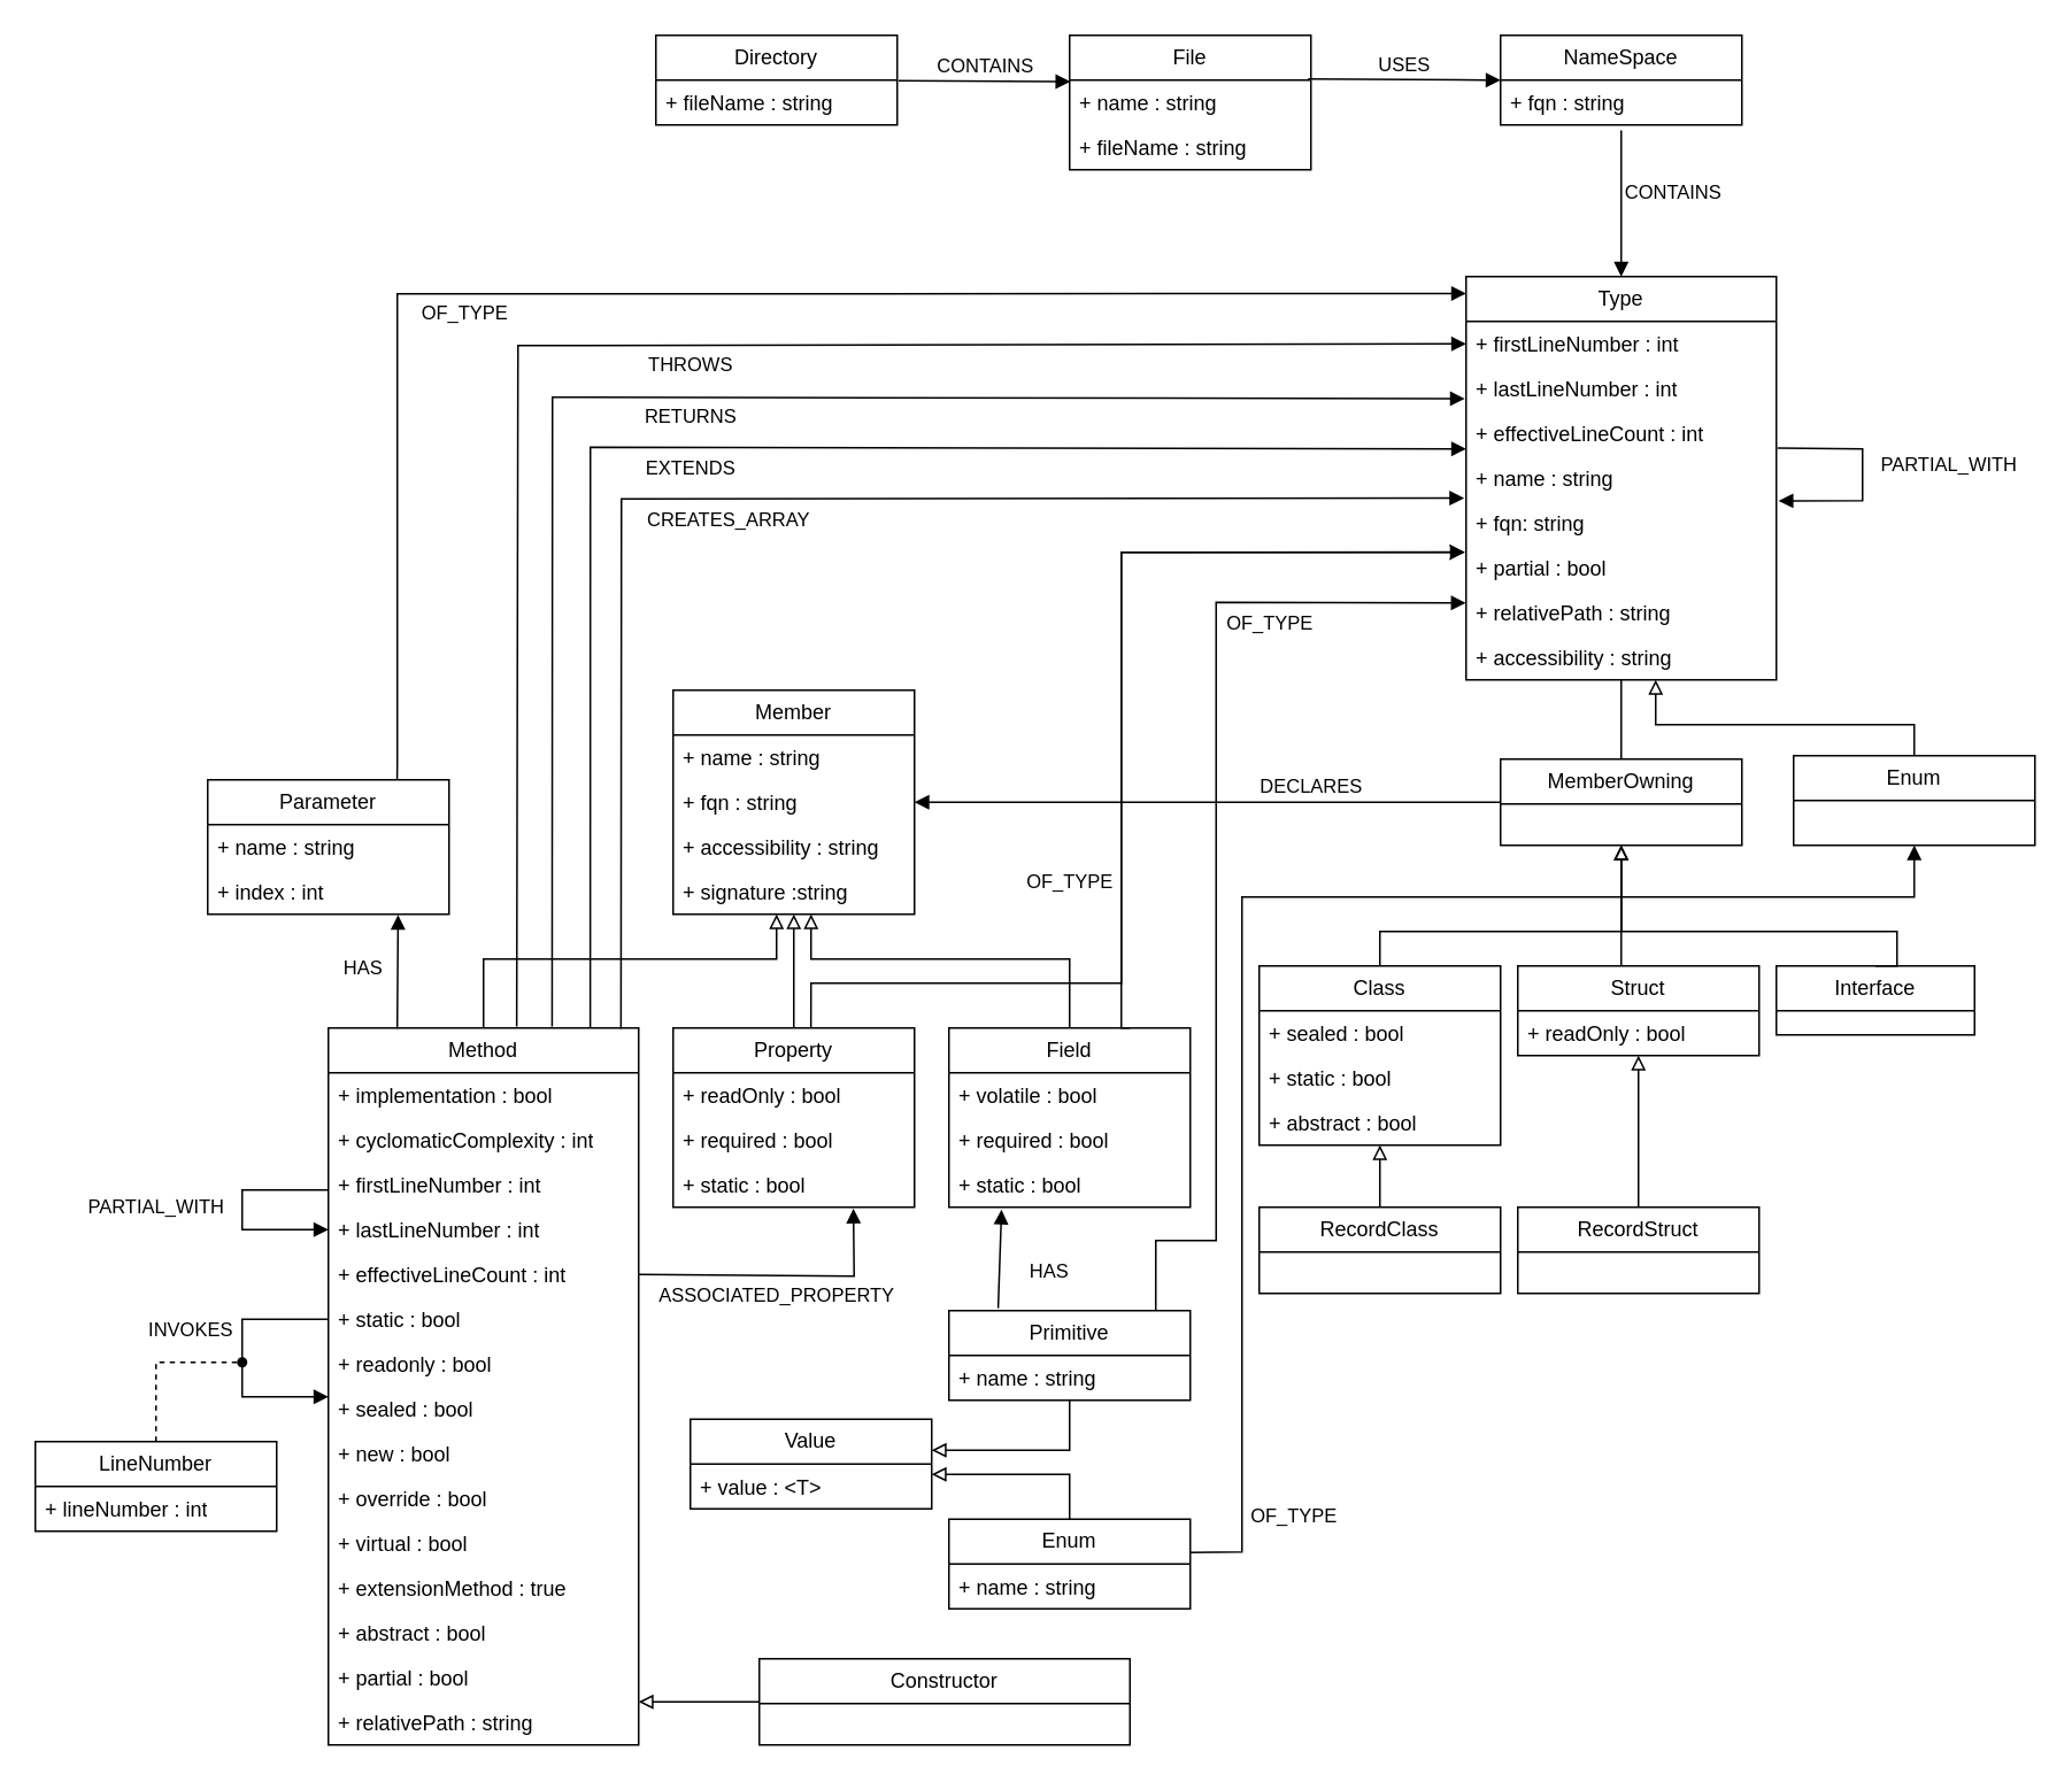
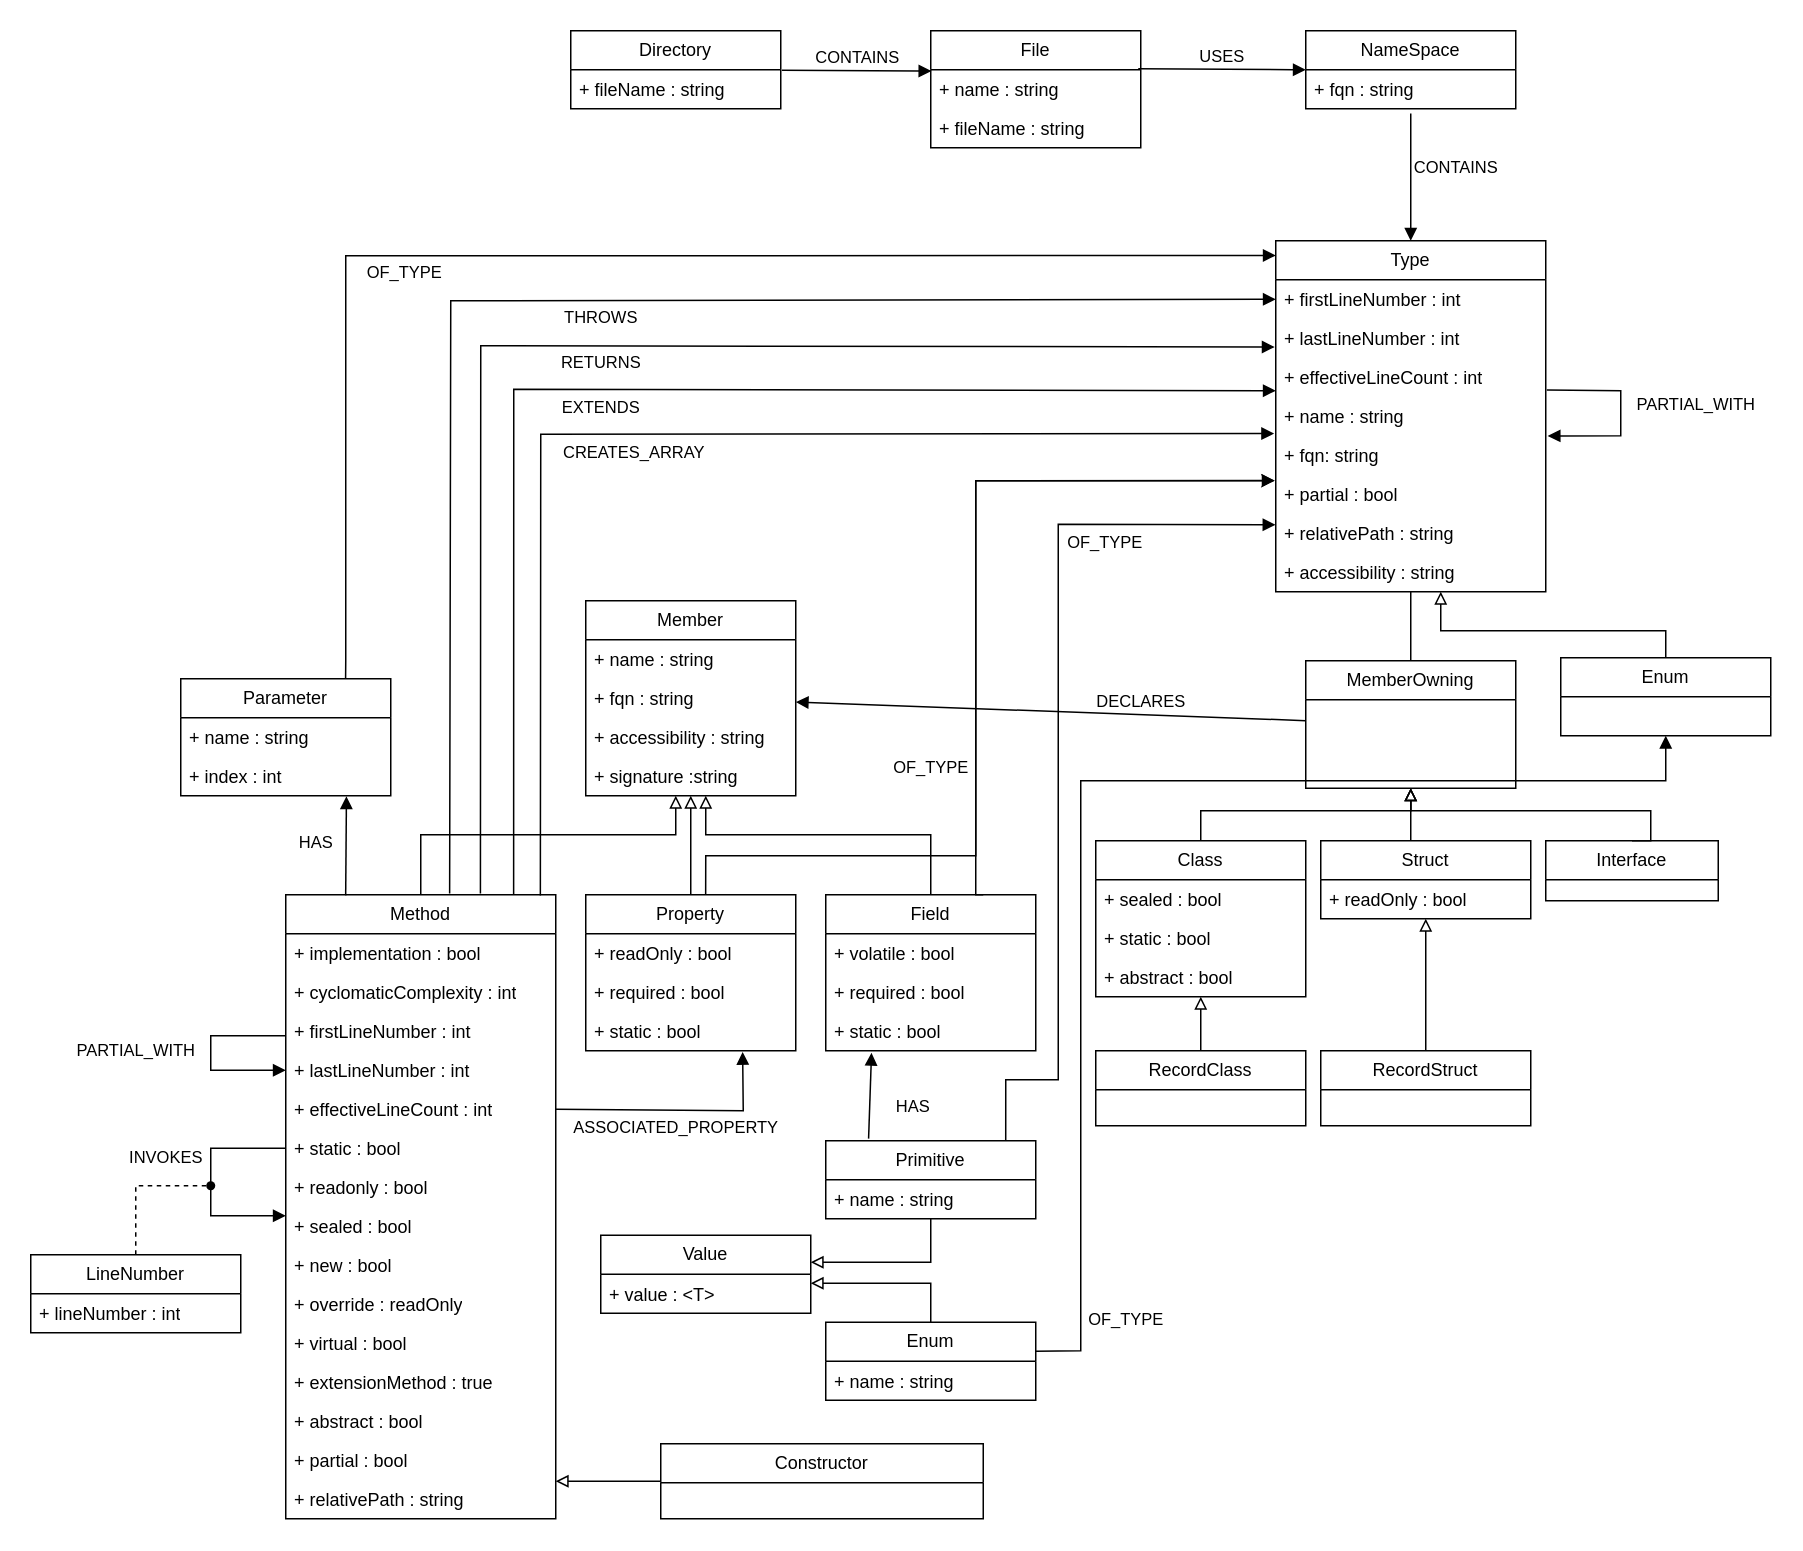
- <mxCell id="13" value="Member&lt;span style=&quot;background-color: initial;&quot;&gt;Owning&lt;/span&gt;" style="swimlane;fontStyle=0;childLayout=stackLayout;horizontal=1;startSize=26;fillColor=none;horizontalStack=0;resizeParent=1;resizeParentMax=0;resizeLast=0;collapsible=1;marginBottom=0;whiteSpace=wrap;html=1;" vertex="1" parent="1"><mxGeometry x="870" y="440" width="140" height="50" as="geometry" /></mxCell>
+ <mxCell id="13" value="Member&lt;span style=&quot;background-color: initial;&quot;&gt;Owning&lt;/span&gt;" style="swimlane;fontStyle=0;childLayout=stackLayout;horizontal=1;startSize=26;fillColor=none;horizontalStack=0;resizeParent=1;resizeParentMax=0;resizeLast=0;collapsible=1;marginBottom=0;whiteSpace=wrap;html=1;" vertex="1" parent="1"><mxGeometry x="870" y="440" width="140" height="85" as="geometry" /></mxCell>
- <mxCell id="56" value="+ override : bool" style="text;strokeColor=none;fillColor=none;align=left;verticalAlign=top;spacingLeft=4;spacingRight=4;overflow=hidden;rotatable=0;points=[[0,0.5],[1,0.5]];portConstraint=eastwest;whiteSpace=wrap;html=1;" vertex="1" parent="46"><mxGeometry y="260" width="180" height="26" as="geometry" /></mxCell>
+ <mxCell id="56" value="+ override : readOnly" style="text;strokeColor=none;fillColor=none;align=left;verticalAlign=top;spacingLeft=4;spacingRight=4;overflow=hidden;rotatable=0;points=[[0,0.5],[1,0.5]];portConstraint=eastwest;whiteSpace=wrap;html=1;" vertex="1" parent="46"><mxGeometry y="260" width="180" height="26" as="geometry" /></mxCell>
